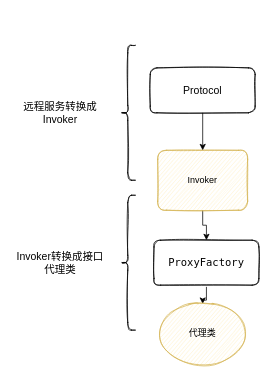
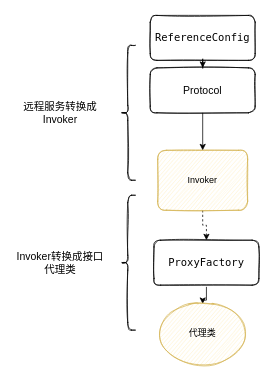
+ <mxCell id="3" value="&lt;pre&gt;&lt;font style=&quot;font-size: 14px&quot;&gt;ReferenceConfig&lt;/font&gt;&lt;/pre&gt;" style="rounded=1;whiteSpace=wrap;html=1;sketch=1;" vertex="1" parent="1"><mxGeometry x="200" y="20" width="140" height="60" as="geometry" /></mxCell>
+ <mxCell id="2" value="" style="edgeStyle=orthogonalEdgeStyle;rounded=0;orthogonalLoop=1;jettySize=auto;html=1;" edge="1" parent="1" source="3" target="7"><mxGeometry relative="1" as="geometry" /></mxCell>
- <mxCell id="4" value="" style="edgeStyle=orthogonalEdgeStyle;rounded=0;orthogonalLoop=1;jettySize=auto;html=1;" edge="1" parent="1" source="5" target="9"><mxGeometry relative="1" as="geometry" /></mxCell>
+ <mxCell id="4" value="" style="edgeStyle=orthogonalEdgeStyle;rounded=0;orthogonalLoop=1;jettySize=auto;html=1;dashed=1;" edge="1" parent="1" source="5" target="9"><mxGeometry relative="1" as="geometry" /></mxCell>
